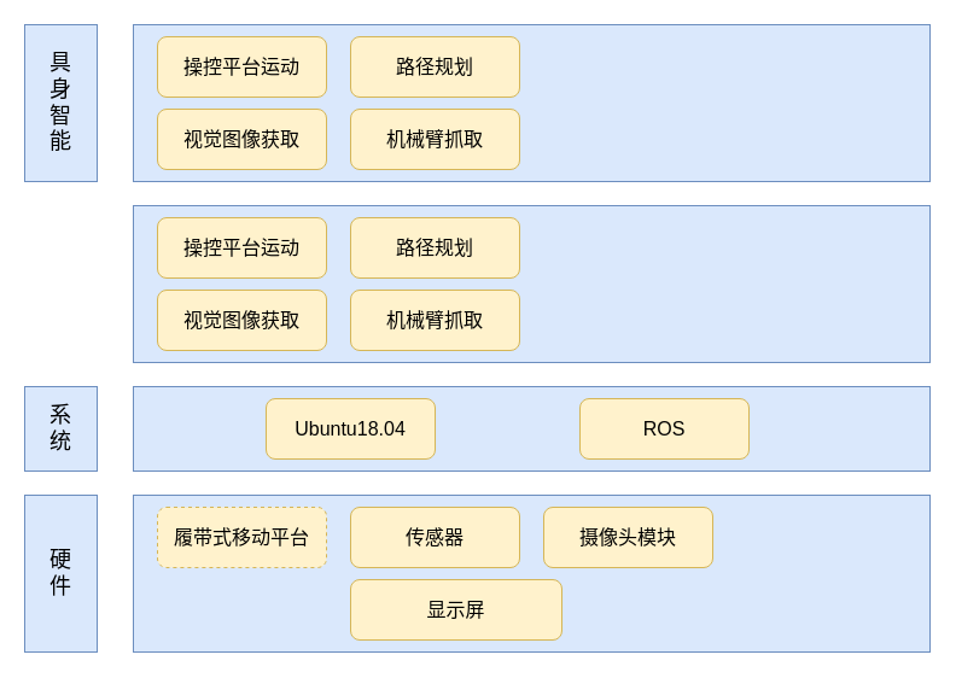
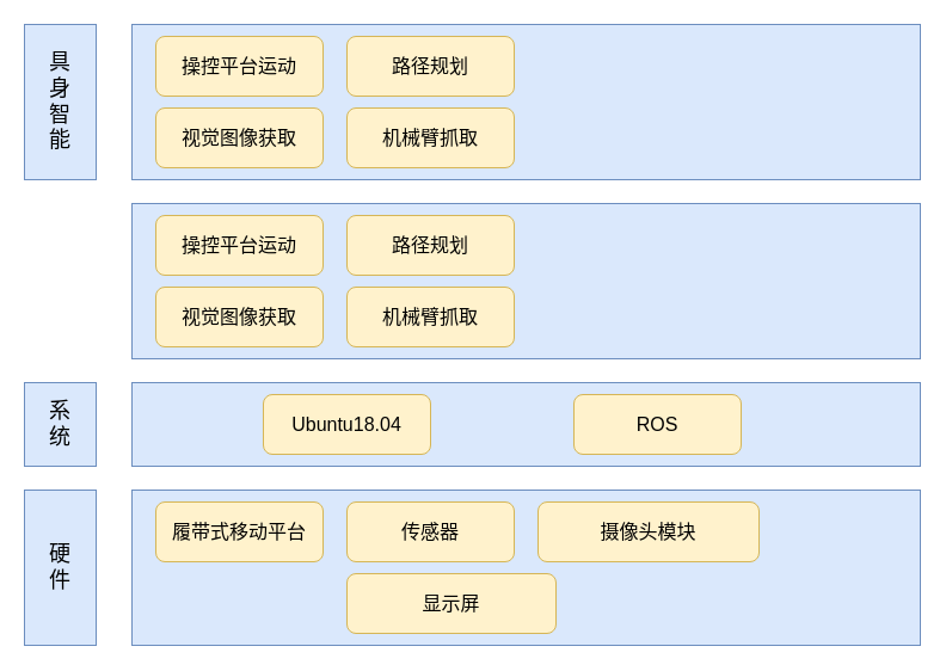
- <mxCell id="3" value="&lt;font style=&quot;font-size: 16px;&quot;&gt;履带式移动平台&lt;/font&gt;" style="rounded=1;whiteSpace=wrap;html=1;fillColor=#fff2cc;strokeColor=#d6b656;dashed=1;" vertex="1" parent="1"><mxGeometry x="130" y="420" width="140" height="50" as="geometry" /></mxCell>
+ <mxCell id="3" value="&lt;font style=&quot;font-size: 16px;&quot;&gt;履带式移动平台&lt;/font&gt;" style="rounded=1;whiteSpace=wrap;html=1;fillColor=#fff2cc;strokeColor=#d6b656;" vertex="1" parent="1"><mxGeometry x="130" y="420" width="140" height="50" as="geometry" /></mxCell>
- <mxCell id="5" value="&lt;font style=&quot;font-size: 16px;&quot;&gt;摄像头模块&lt;/font&gt;" style="rounded=1;whiteSpace=wrap;html=1;fillColor=#fff2cc;strokeColor=#d6b656;" vertex="1" parent="1"><mxGeometry x="450" y="420" width="140" height="50" as="geometry" /></mxCell>
+ <mxCell id="5" value="&lt;font style=&quot;font-size: 16px;&quot;&gt;摄像头模块&lt;/font&gt;" style="rounded=1;whiteSpace=wrap;html=1;fillColor=#fff2cc;strokeColor=#d6b656;" vertex="1" parent="1"><mxGeometry x="450" y="420" width="185" height="50" as="geometry" /></mxCell>
